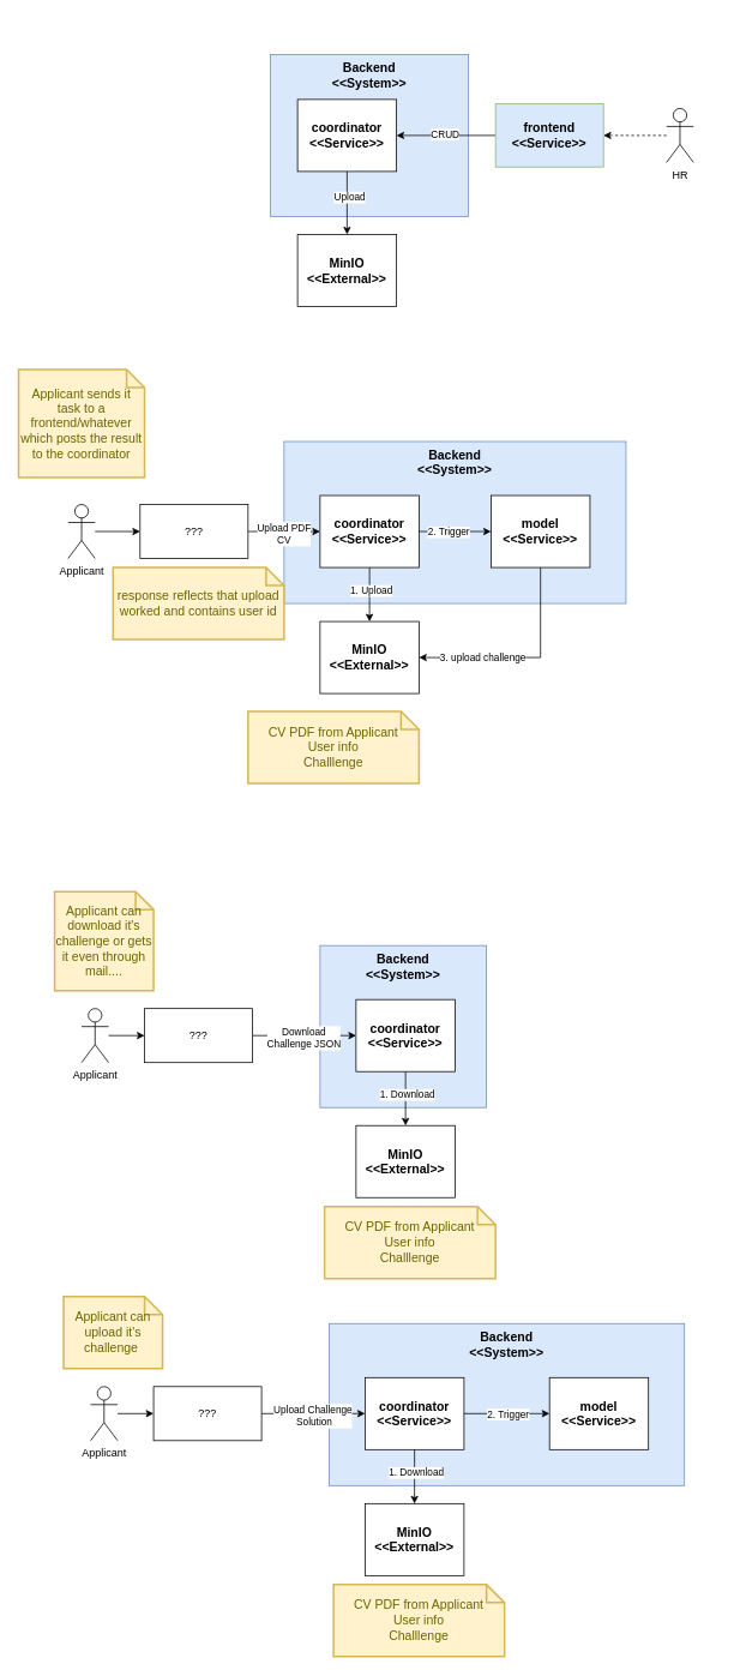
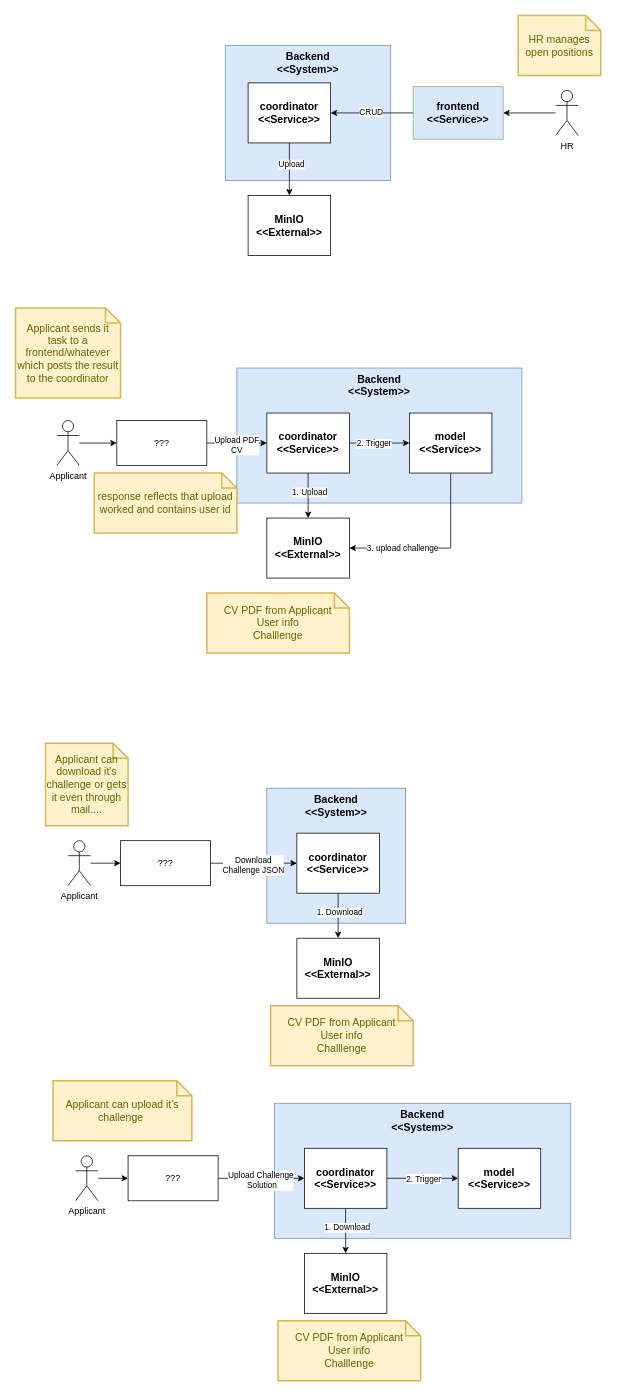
+ <mxCell id="42" value="HR manages open positions" style="shape=note;strokeWidth=2;fontSize=14;size=20;whiteSpace=wrap;html=1;fillColor=#fff2cc;strokeColor=#d6b656;fontColor=#666600;" vertex="1" parent="1"><mxGeometry x="690" y="20" width="110.0" height="80" as="geometry" /></mxCell>
- <mxCell id="14" style="edgeStyle=orthogonalEdgeStyle;rounded=0;orthogonalLoop=1;jettySize=auto;html=1;entryX=1;entryY=0.5;entryDx=0;entryDy=0;dashed=1;" edge="1" parent="1" source="15" target="6"><mxGeometry relative="1" as="geometry" /></mxCell>
+ <mxCell id="14" style="edgeStyle=orthogonalEdgeStyle;rounded=0;orthogonalLoop=1;jettySize=auto;html=1;entryX=1;entryY=0.5;entryDx=0;entryDy=0;" edge="1" parent="1" source="15" target="6"><mxGeometry relative="1" as="geometry" /></mxCell>
- <mxCell id="55" value="Applicant can upload it's challenge&amp;nbsp;" style="shape=note;strokeWidth=2;fontSize=14;size=20;whiteSpace=wrap;html=1;fillColor=#fff2cc;strokeColor=#d6b656;fontColor=#666600;" vertex="1" parent="1"><mxGeometry x="70" y="1440" width="110" height="80" as="geometry" /></mxCell>
+ <mxCell id="55" value="Applicant can upload it's challenge&amp;nbsp;" style="shape=note;strokeWidth=2;fontSize=14;size=20;whiteSpace=wrap;html=1;fillColor=#fff2cc;strokeColor=#d6b656;fontColor=#666600;" vertex="1" parent="1"><mxGeometry x="70" y="1440" width="185" height="80" as="geometry" /></mxCell>
